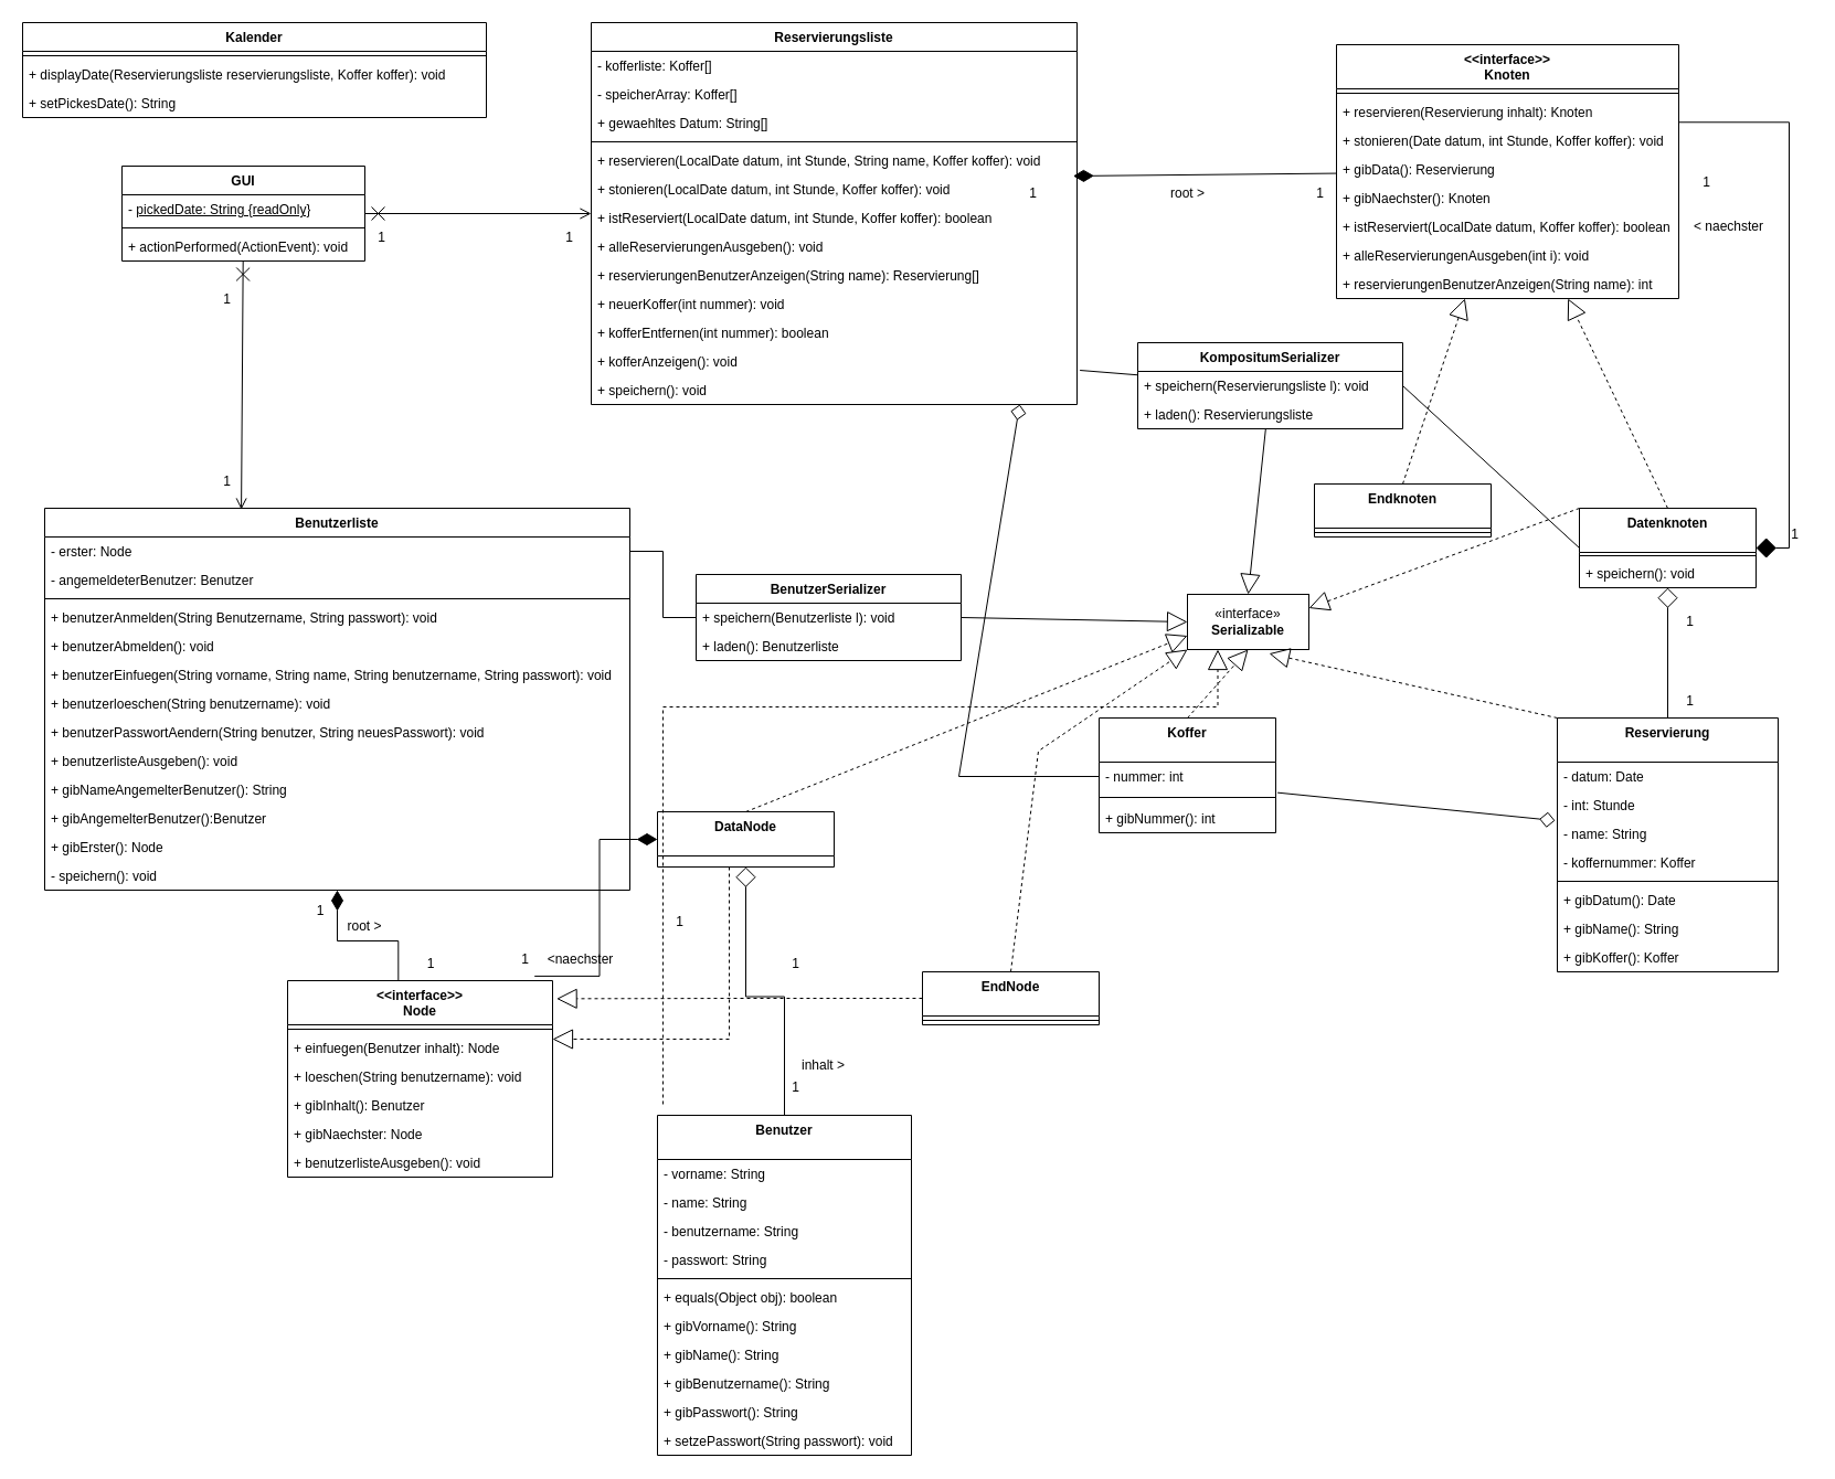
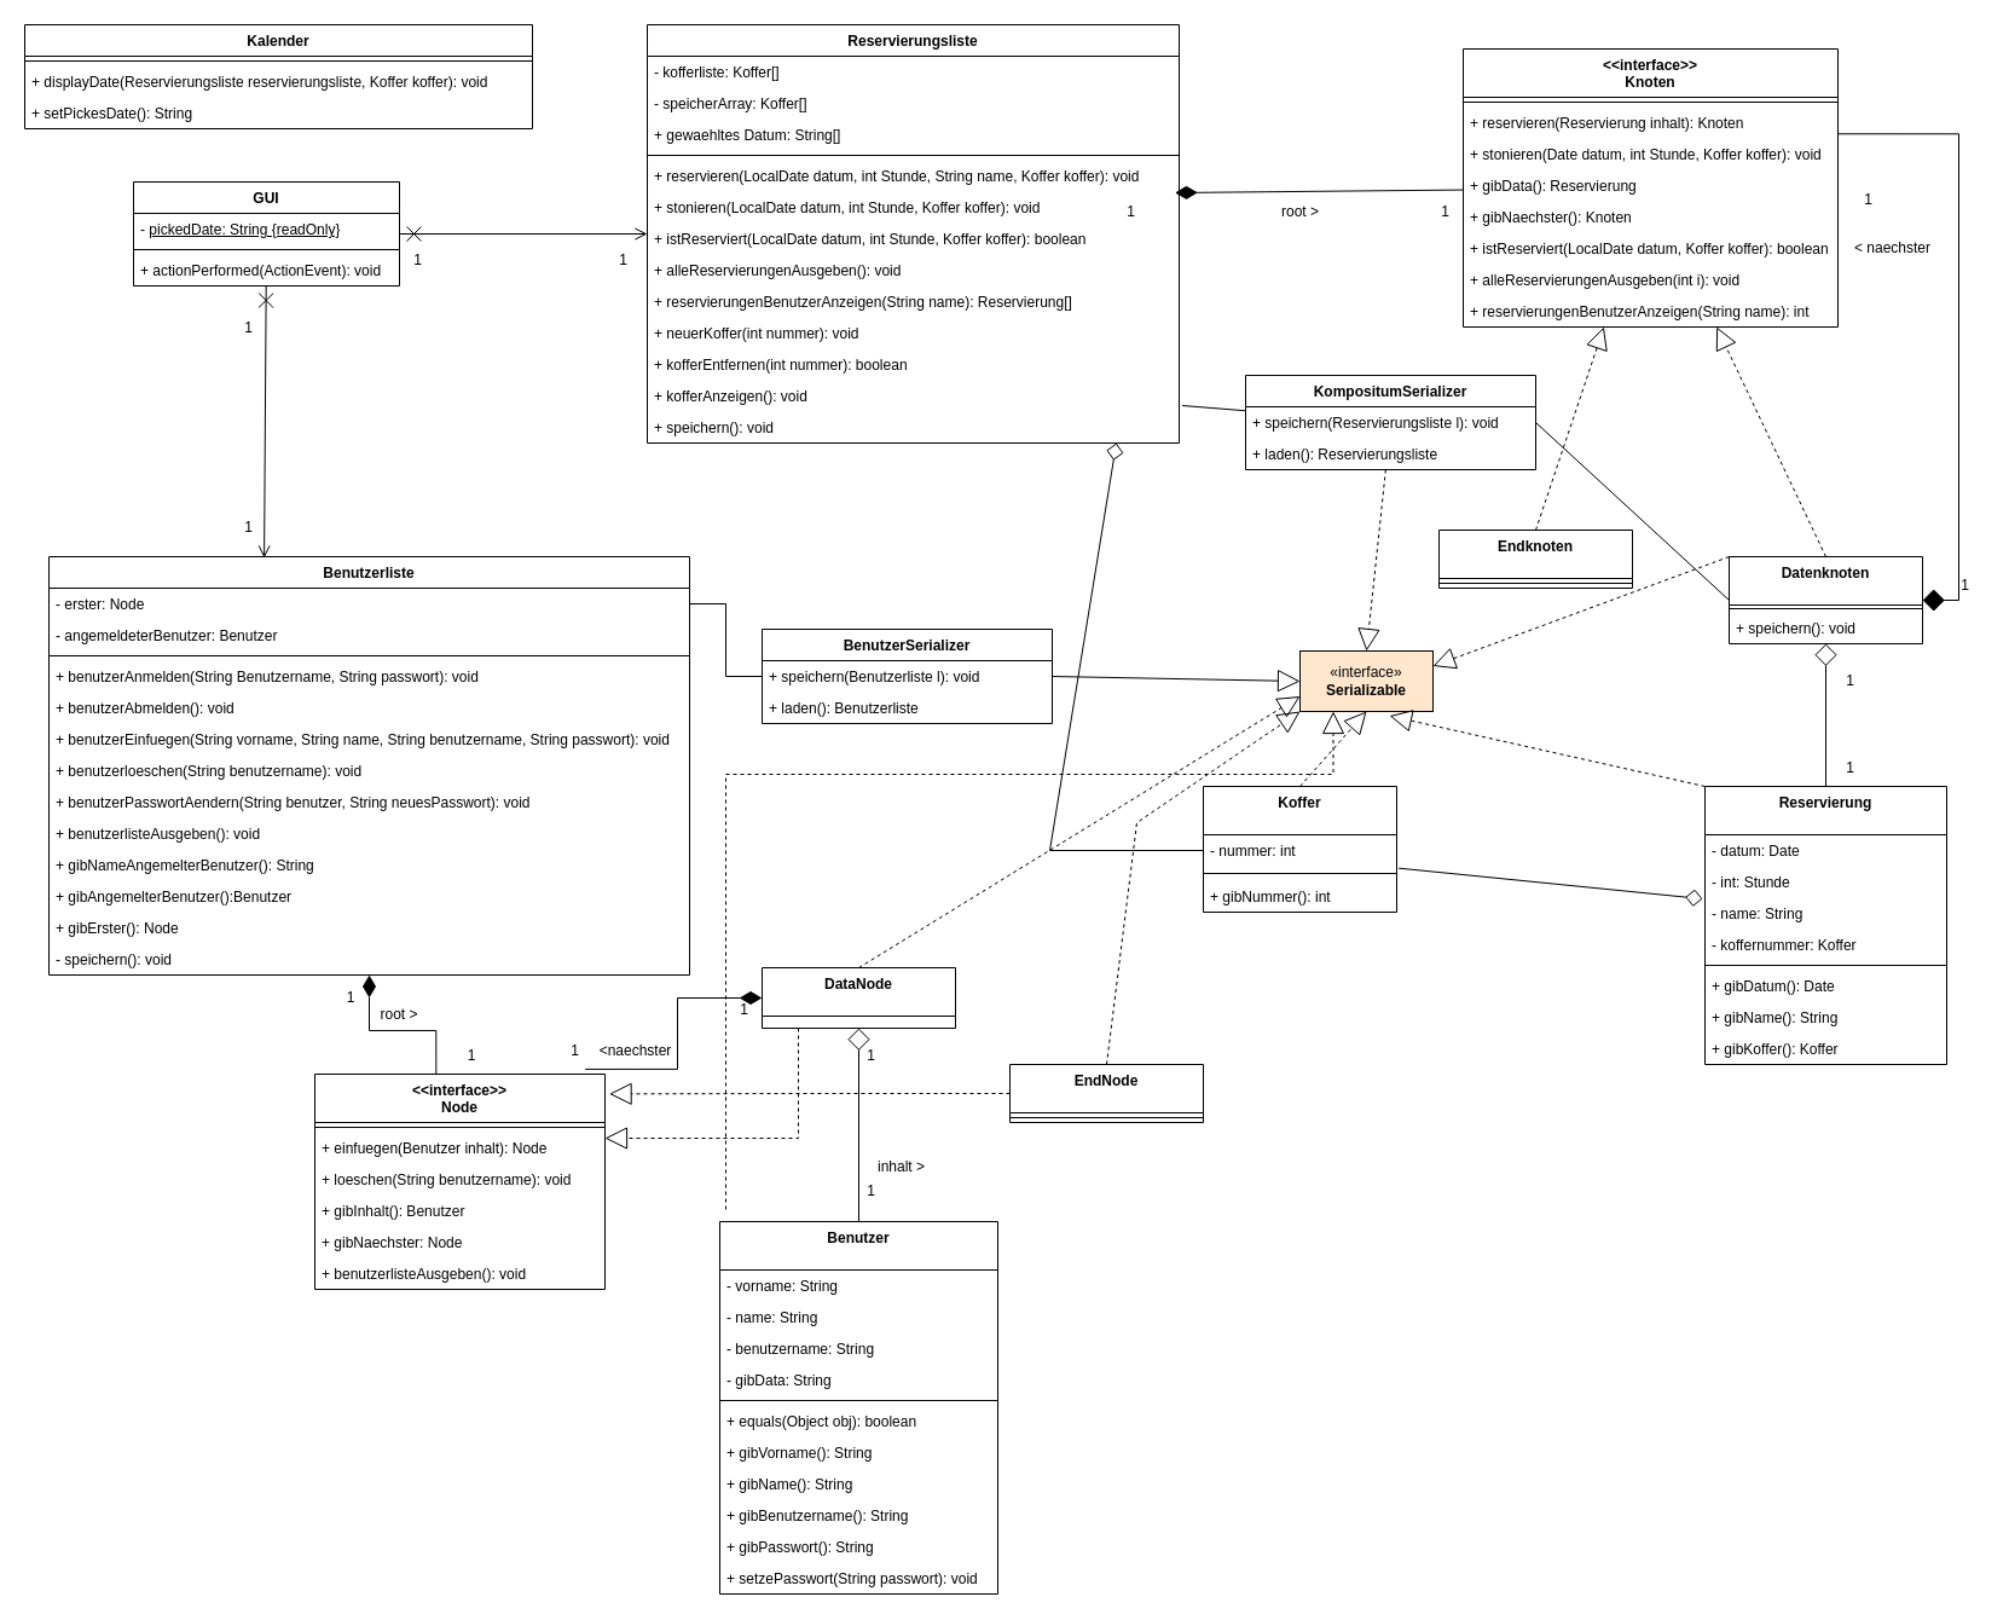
- <mxCell id="63" value="" style="endArrow=block;endSize=16;endFill=0;html=1;rounded=0;entryX=0.5;entryY=0;entryDx=0;entryDy=0;dashed=0;" parent="1" source="56" target="59" edge="1"><mxGeometry width="160" relative="1" as="geometry"><mxPoint x="1065" y="360" as="sourcePoint" /><mxPoint x="960" y="443" as="targetPoint" /></mxGeometry></mxCell>
+ <mxCell id="63" value="" style="endArrow=block;endSize=16;endFill=0;html=1;rounded=0;entryX=0.5;entryY=0;entryDx=0;entryDy=0;dashed=1;" parent="1" source="56" target="59" edge="1"><mxGeometry width="160" relative="1" as="geometry"><mxPoint x="1065" y="360" as="sourcePoint" /><mxPoint x="960" y="443" as="targetPoint" /></mxGeometry></mxCell>
- <mxCell id="59" value="«interface»&lt;br&gt;&lt;b&gt;Serializable&lt;/b&gt;" style="html=1;whiteSpace=wrap;" parent="1" vertex="1"><mxGeometry x="1075" y="538" width="110" height="50" as="geometry" /></mxCell>
+ <mxCell id="59" value="«interface»&lt;br&gt;&lt;b&gt;Serializable&lt;/b&gt;" style="html=1;whiteSpace=wrap;fillColor=#ffe6cc;" parent="1" vertex="1"><mxGeometry x="1075" y="538" width="110" height="50" as="geometry" /></mxCell>
- <mxCell id="80" value="DataNode" style="swimlane;fontStyle=1;align=center;verticalAlign=top;childLayout=stackLayout;horizontal=1;startSize=40;horizontalStack=0;resizeParent=1;resizeParentMax=0;resizeLast=0;collapsible=1;marginBottom=0;" parent="1" vertex="1"><mxGeometry x="595" y="735" width="160" height="50" as="geometry" /></mxCell>
+ <mxCell id="80" value="DataNode" style="swimlane;fontStyle=1;align=center;verticalAlign=top;childLayout=stackLayout;horizontal=1;startSize=40;horizontalStack=0;resizeParent=1;resizeParentMax=0;resizeLast=0;collapsible=1;marginBottom=0;" parent="1" vertex="1"><mxGeometry x="630" y="800" width="160" height="50" as="geometry" /></mxCell>
- <mxCell id="90" value="- passwort: String" style="text;strokeColor=none;fillColor=none;align=left;verticalAlign=top;spacingLeft=4;spacingRight=4;overflow=hidden;rotatable=0;points=[[0,0.5],[1,0.5]];portConstraint=eastwest;" parent="86" vertex="1"><mxGeometry y="118" width="230" height="26" as="geometry" /></mxCell>
+ <mxCell id="90" value="- gibData: String" style="text;strokeColor=none;fillColor=none;align=left;verticalAlign=top;spacingLeft=4;spacingRight=4;overflow=hidden;rotatable=0;points=[[0,0.5],[1,0.5]];portConstraint=eastwest;" parent="86" vertex="1"><mxGeometry y="118" width="230" height="26" as="geometry" /></mxCell>
